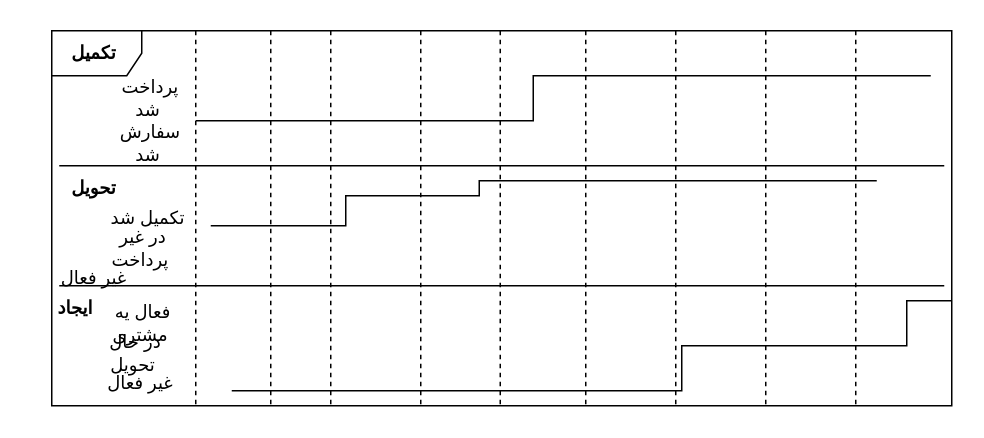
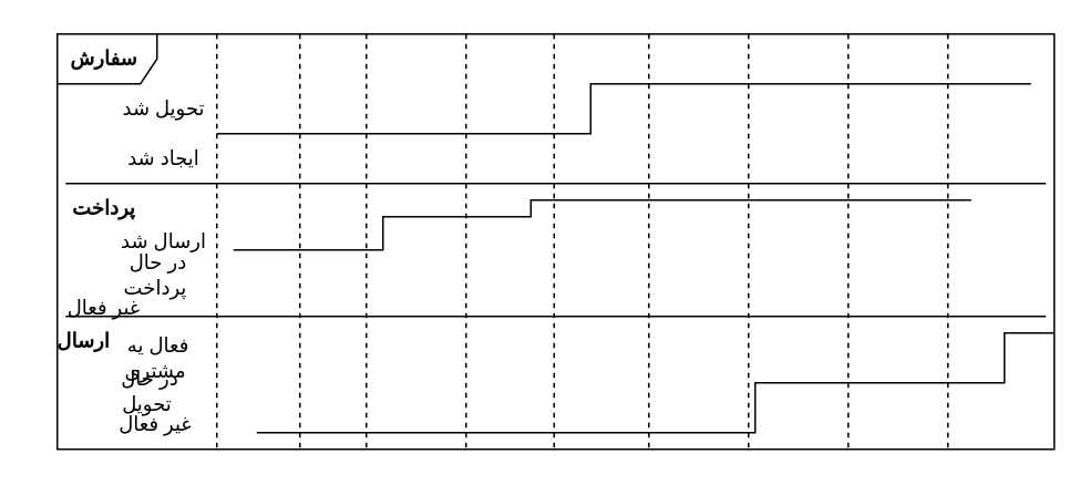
- <mxCell id="2" value="&lt;b&gt;تکمیل&amp;nbsp;&lt;/b&gt;" style="shape=umlFrame;whiteSpace=wrap;html=1;pointerEvents=0;" vertex="1" parent="1"><mxGeometry x="34" y="20" width="600" height="250" as="geometry" /></mxCell>
+ <mxCell id="2" value="&lt;b&gt;سفارش&amp;nbsp;&lt;/b&gt;" style="shape=umlFrame;whiteSpace=wrap;html=1;pointerEvents=0;" vertex="1" parent="1"><mxGeometry x="34" y="20" width="600" height="250" as="geometry" /></mxCell>
- <mxCell id="17" value="پرداخت شد&amp;nbsp;" style="text;html=1;align=center;verticalAlign=middle;whiteSpace=wrap;rounded=0;" vertex="1" parent="1"><mxGeometry x="70" y="50" width="60" height="30" as="geometry" /></mxCell>
+ <mxCell id="17" value="تحویل شد&amp;nbsp;" style="text;html=1;align=center;verticalAlign=middle;whiteSpace=wrap;rounded=0;" vertex="1" parent="1"><mxGeometry x="70" y="50" width="60" height="30" as="geometry" /></mxCell>
- <mxCell id="18" value="سفارش شد&amp;nbsp;" style="text;html=1;align=center;verticalAlign=middle;whiteSpace=wrap;rounded=0;" vertex="1" parent="1"><mxGeometry x="70" y="80" width="60" height="30" as="geometry" /></mxCell>
+ <mxCell id="18" value="ایجاد شد&amp;nbsp;" style="text;html=1;align=center;verticalAlign=middle;whiteSpace=wrap;rounded=0;" vertex="1" parent="1"><mxGeometry x="70" y="80" width="60" height="30" as="geometry" /></mxCell>
- <mxCell id="19" value="&lt;b&gt;تحویل&amp;nbsp;&lt;/b&gt;" style="text;html=1;align=center;verticalAlign=middle;whiteSpace=wrap;rounded=0;" vertex="1" parent="1"><mxGeometry x="34" y="110" width="60" height="30" as="geometry" /></mxCell>
+ <mxCell id="19" value="&lt;b&gt;پرداخت&amp;nbsp;&lt;/b&gt;" style="text;html=1;align=center;verticalAlign=middle;whiteSpace=wrap;rounded=0;" vertex="1" parent="1"><mxGeometry x="34" y="110" width="60" height="30" as="geometry" /></mxCell>
- <mxCell id="20" value="تکمیل شد&amp;nbsp;" style="text;html=1;align=center;verticalAlign=middle;whiteSpace=wrap;rounded=0;" vertex="1" parent="1"><mxGeometry x="70" y="130" width="60" height="30" as="geometry" /></mxCell>
+ <mxCell id="20" value="ارسال شد&amp;nbsp;" style="text;html=1;align=center;verticalAlign=middle;whiteSpace=wrap;rounded=0;" vertex="1" parent="1"><mxGeometry x="70" y="130" width="60" height="30" as="geometry" /></mxCell>
- <mxCell id="21" value="در غیر پرداخت&amp;nbsp;" style="text;html=1;align=center;verticalAlign=middle;whiteSpace=wrap;rounded=0;" vertex="1" parent="1"><mxGeometry x="60" y="150" width="70" height="30" as="geometry" /></mxCell>
+ <mxCell id="21" value="در حال پرداخت&amp;nbsp;" style="text;html=1;align=center;verticalAlign=middle;whiteSpace=wrap;rounded=0;" vertex="1" parent="1"><mxGeometry x="60" y="150" width="70" height="30" as="geometry" /></mxCell>
- <mxCell id="23" value="&lt;b&gt;ایجاد&lt;/b&gt;" style="text;html=1;align=center;verticalAlign=middle;whiteSpace=wrap;rounded=0;" vertex="1" parent="1"><mxGeometry x="20" y="190" width="60" height="30" as="geometry" /></mxCell>
+ <mxCell id="23" value="&lt;b&gt;ارسال&lt;/b&gt;" style="text;html=1;align=center;verticalAlign=middle;whiteSpace=wrap;rounded=0;" vertex="1" parent="1"><mxGeometry x="20" y="190" width="60" height="30" as="geometry" /></mxCell>
